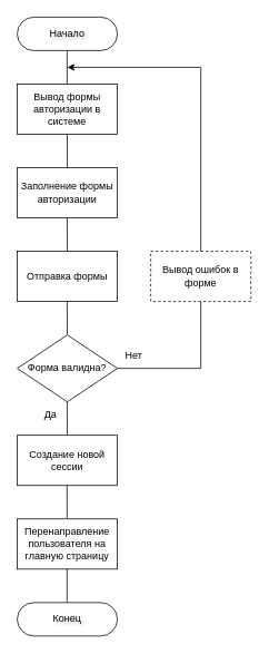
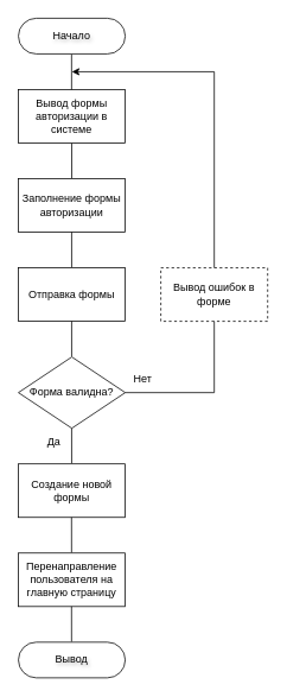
- <mxCell id="15" value="Создание новой сессии" style="rounded=0;whiteSpace=wrap;html=1;" vertex="1" parent="1"><mxGeometry x="20" y="520" width="120" height="60" as="geometry" /></mxCell>
+ <mxCell id="15" value="Создание новой формы" style="rounded=0;whiteSpace=wrap;html=1;" vertex="1" parent="1"><mxGeometry x="20" y="520" width="120" height="60" as="geometry" /></mxCell>
- <mxCell id="18" value="Конец" style="rounded=1;whiteSpace=wrap;html=1;fontSize=12;glass=0;strokeWidth=1;shadow=0;spacing=0;textShadow=1;arcSize=50;" vertex="1" parent="1"><mxGeometry x="20" y="720" width="120" height="40" as="geometry" /></mxCell>
+ <mxCell id="18" value="Вывод" style="rounded=1;whiteSpace=wrap;html=1;fontSize=12;glass=0;strokeWidth=1;shadow=0;spacing=0;textShadow=1;arcSize=50;" vertex="1" parent="1"><mxGeometry x="20" y="720" width="120" height="40" as="geometry" /></mxCell>
